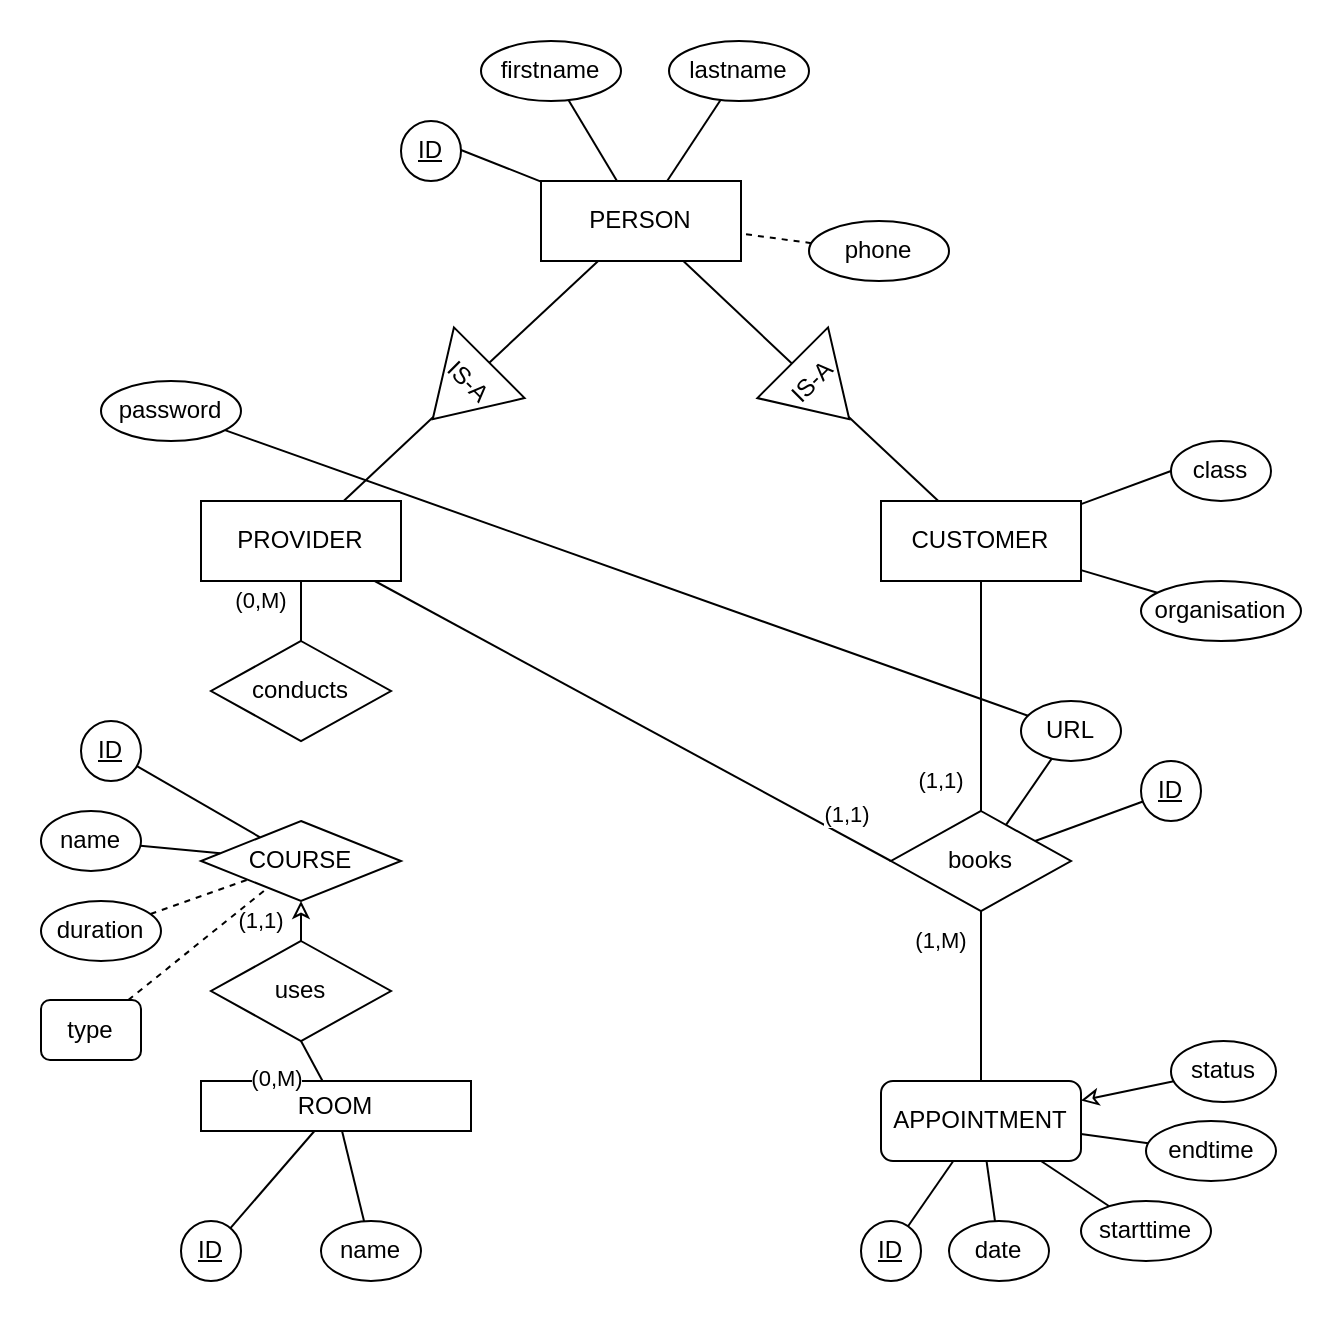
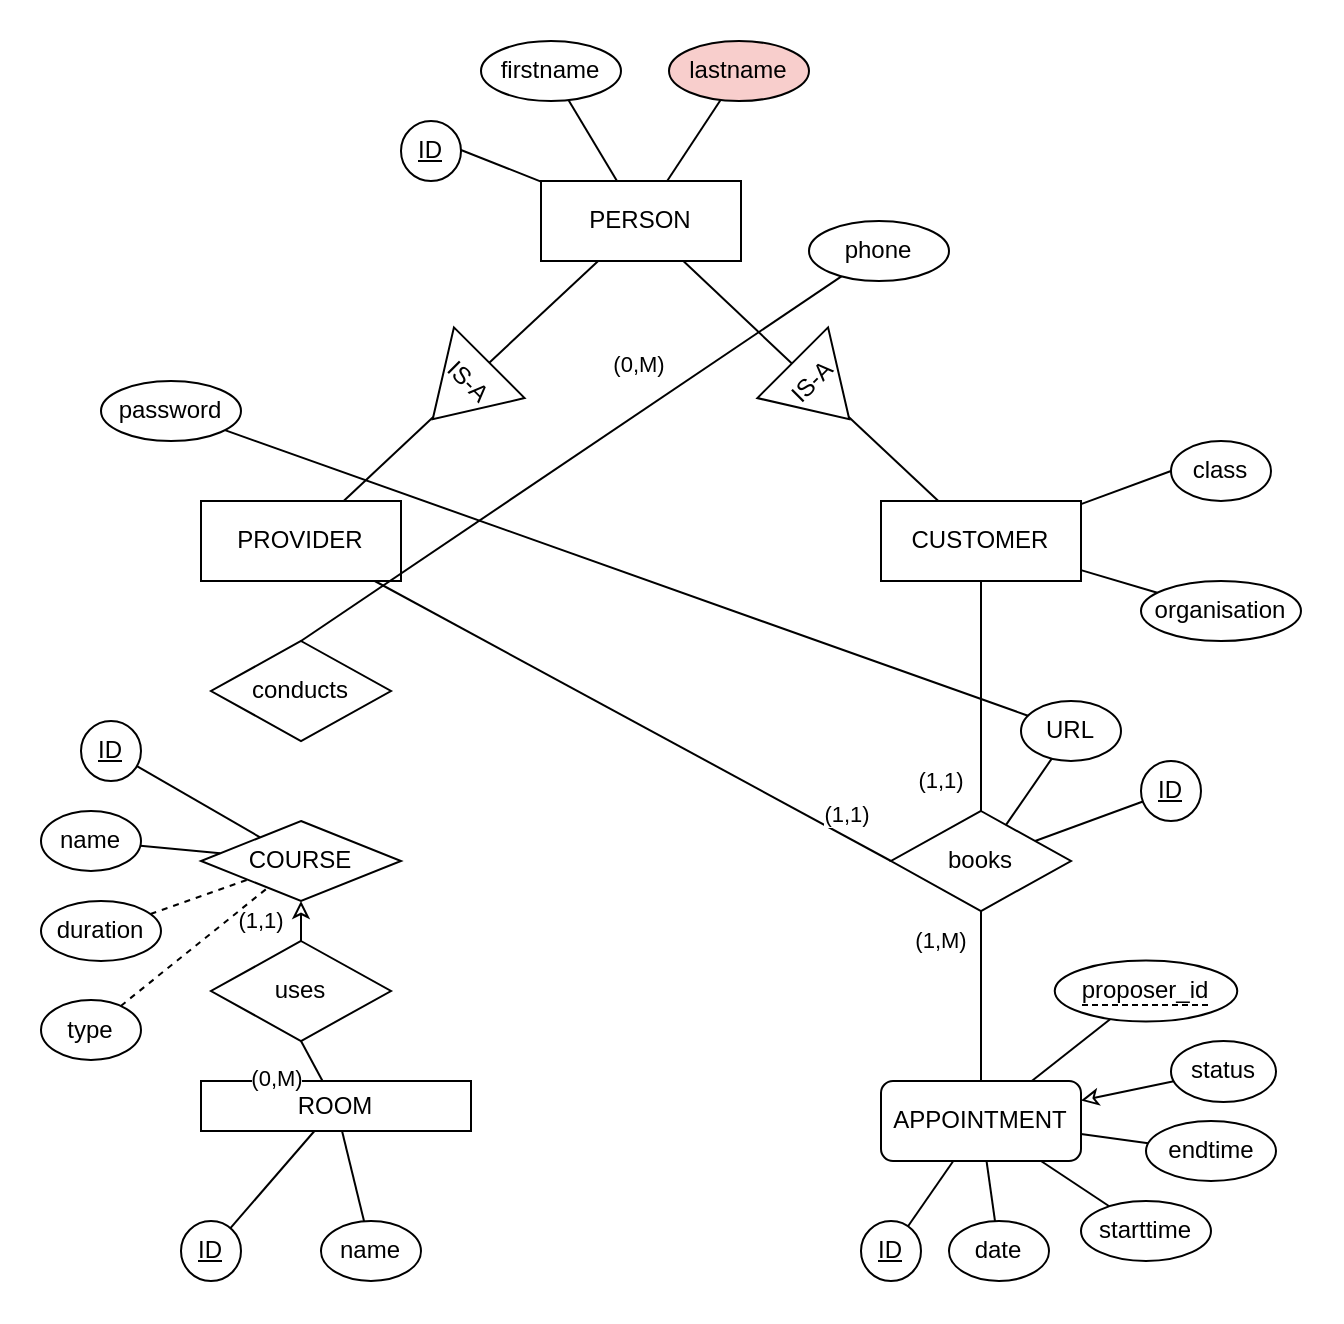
- <mxCell id="34" value="lastname" style="ellipse;whiteSpace=wrap;html=1;align=center;" vertex="1" parent="1"><mxGeometry x="334" y="20" width="70" height="30" as="geometry" /></mxCell>
+ <mxCell id="34" value="lastname" style="ellipse;whiteSpace=wrap;html=1;align=center;fillColor=#f8cecc;" vertex="1" parent="1"><mxGeometry x="334" y="20" width="70" height="30" as="geometry" /></mxCell>
- <mxCell id="35" style="edgeStyle=none;rounded=0;orthogonalLoop=1;jettySize=auto;html=1;endArrow=none;endFill=0;dashed=1;" edge="1" parent="1" source="36" target="5"><mxGeometry relative="1" as="geometry" /></mxCell>
- <mxCell id="15" value="(0,M)" style="edgeStyle=none;rounded=0;orthogonalLoop=1;jettySize=auto;html=1;exitX=0.5;exitY=0;exitDx=0;exitDy=0;entryX=0.5;entryY=1;entryDx=0;entryDy=0;endArrow=none;endFill=0;" edge="1" parent="1" source="16" target="6"><mxGeometry x="0.333" y="20" relative="1" as="geometry"><mxPoint as="offset" /></mxGeometry></mxCell>
+ <mxCell id="15" value="(0,M)" style="edgeStyle=none;rounded=0;orthogonalLoop=1;jettySize=auto;html=1;exitX=0.5;exitY=0;exitDx=0;exitDy=0;endArrow=none;endFill=0;" edge="1" parent="1" source="16" target="36"><mxGeometry x="0.333" y="20" relative="1" as="geometry"><mxPoint as="offset" /></mxGeometry></mxCell>
+ <mxCell id="64" value="&lt;div style=&quot;border-bottom: 1px dashed black&quot;&gt;proposer_id&lt;/div&gt;" style="ellipse;whiteSpace=wrap;html=1;align=center;" vertex="1" parent="1"><mxGeometry x="526.88" y="479.75" width="91.25" height="30.5" as="geometry" /></mxCell>
- <mxCell id="52" value="type" style="whiteSpace=wrap;html=1;align=center;rounded=1;" vertex="1" parent="1"><mxGeometry x="20" y="499.5" width="50" height="30" as="geometry" /></mxCell>
+ <mxCell id="52" value="type" style="ellipse;whiteSpace=wrap;html=1;align=center;" vertex="1" parent="1"><mxGeometry x="20" y="499.5" width="50" height="30" as="geometry" /></mxCell>
+ <mxCell id="63" style="edgeStyle=none;rounded=0;orthogonalLoop=1;jettySize=auto;html=1;endArrow=none;endFill=0;" edge="1" parent="1" source="64" target="9"><mxGeometry relative="1" as="geometry" /></mxCell>
